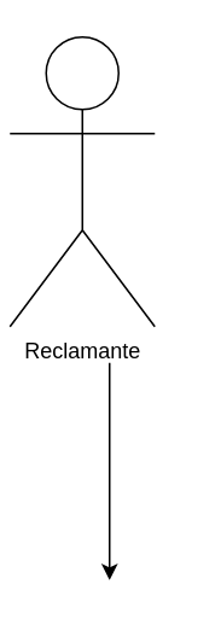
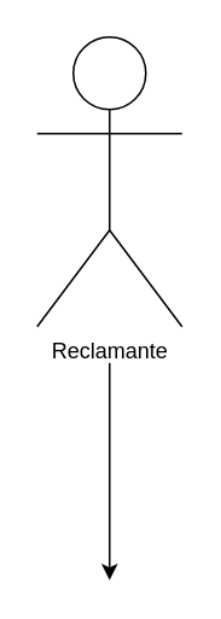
- <mxCell id="2" value="Reclamante" style="shape=umlActor;verticalLabelPosition=bottom;verticalAlign=top;html=1;outlineConnect=0;" vertex="1" parent="1"><mxGeometry x="5" y="20" width="80" height="160" as="geometry" /></mxCell>
+ <mxCell id="2" value="Reclamante" style="shape=umlActor;verticalLabelPosition=bottom;verticalAlign=top;html=1;outlineConnect=0;" vertex="1" parent="1"><mxGeometry x="20" y="20" width="80" height="160" as="geometry" /></mxCell>
